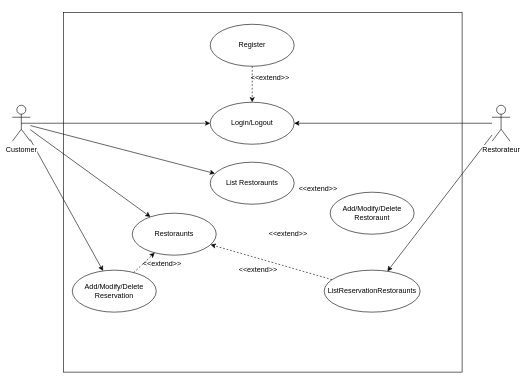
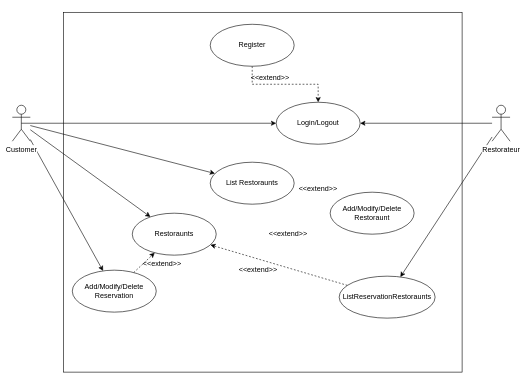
- <mxCell id="9" value="Login/Logout" style="ellipse;whiteSpace=wrap;html=1;" parent="1" vertex="1"><mxGeometry x="350" y="170" width="140" height="70" as="geometry" /></mxCell>
+ <mxCell id="9" value="Login/Logout" style="ellipse;whiteSpace=wrap;html=1;" parent="1" vertex="1"><mxGeometry x="460" y="170" width="140" height="70" as="geometry" /></mxCell>
- <mxCell id="23" value="ListReservationRestoraunts" style="ellipse;whiteSpace=wrap;html=1;" parent="1" vertex="1"><mxGeometry x="540" y="450" width="160" height="70" as="geometry" /></mxCell>
+ <mxCell id="23" value="ListReservationRestoraunts" style="ellipse;whiteSpace=wrap;html=1;" parent="1" vertex="1"><mxGeometry x="565" y="460" width="160" height="70" as="geometry" /></mxCell>
